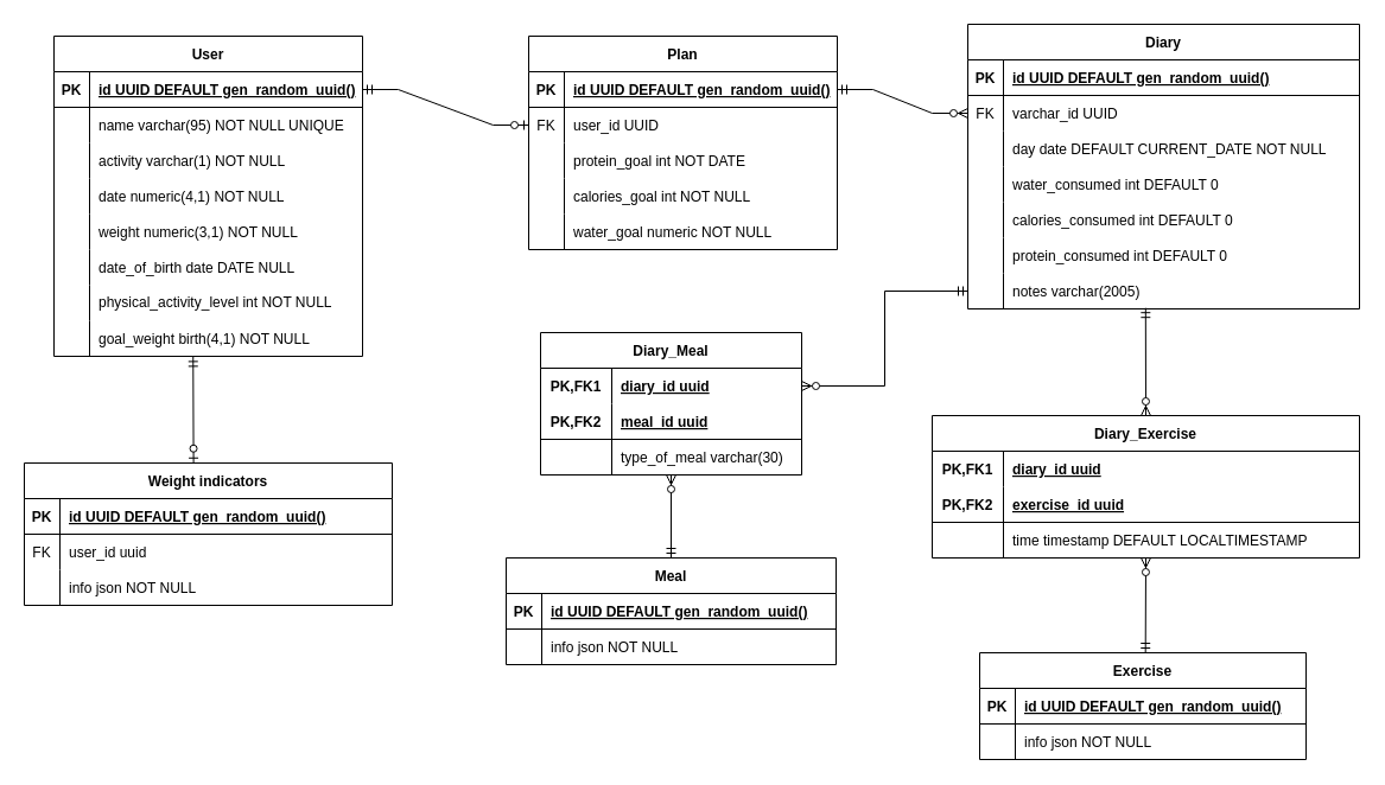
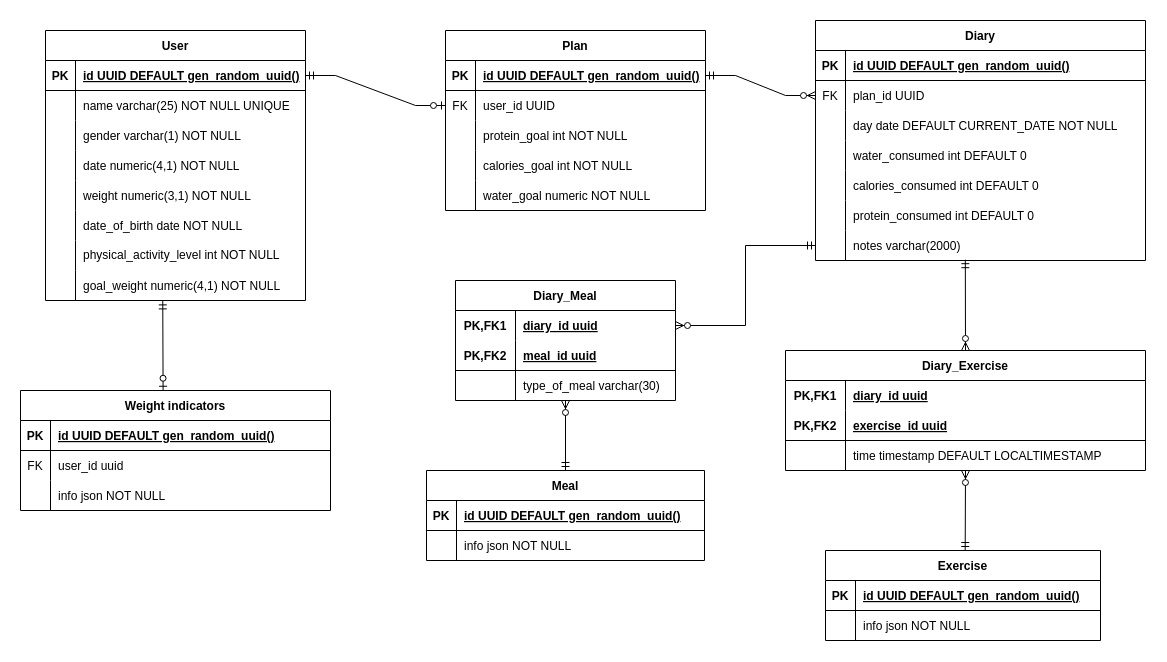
- <mxCell id="49" value="varchar_id UUID" style="shape=partialRectangle;connectable=0;fillColor=none;top=0;left=0;bottom=0;right=0;align=left;spacingLeft=6;fontStyle=0;overflow=hidden;" parent="47" vertex="1"><mxGeometry x="30" width="300" height="30" as="geometry"><mxRectangle width="300" height="30" as="alternateBounds" /></mxGeometry></mxCell>
+ <mxCell id="49" value="plan_id UUID" style="shape=partialRectangle;connectable=0;fillColor=none;top=0;left=0;bottom=0;right=0;align=left;spacingLeft=6;fontStyle=0;overflow=hidden;" parent="47" vertex="1"><mxGeometry x="30" width="300" height="30" as="geometry"><mxRectangle width="300" height="30" as="alternateBounds" /></mxGeometry></mxCell>
- <mxCell id="8" value="name varchar(95) NOT NULL UNIQUE" style="shape=partialRectangle;connectable=0;fillColor=none;top=0;left=0;bottom=0;right=0;align=left;spacingLeft=6;overflow=hidden;" parent="6" vertex="1"><mxGeometry x="30" width="230" height="30" as="geometry"><mxRectangle width="230" height="30" as="alternateBounds" /></mxGeometry></mxCell>
+ <mxCell id="8" value="name varchar(25) NOT NULL UNIQUE" style="shape=partialRectangle;connectable=0;fillColor=none;top=0;left=0;bottom=0;right=0;align=left;spacingLeft=6;overflow=hidden;" parent="6" vertex="1"><mxGeometry x="30" width="230" height="30" as="geometry"><mxRectangle width="230" height="30" as="alternateBounds" /></mxGeometry></mxCell>
- <mxCell id="11" value="activity varchar(1) NOT NULL" style="shape=partialRectangle;connectable=0;fillColor=none;top=0;left=0;bottom=0;right=0;align=left;spacingLeft=6;overflow=hidden;" parent="9" vertex="1"><mxGeometry x="30" width="230" height="30" as="geometry"><mxRectangle width="230" height="30" as="alternateBounds" /></mxGeometry></mxCell>
+ <mxCell id="11" value="gender varchar(1) NOT NULL" style="shape=partialRectangle;connectable=0;fillColor=none;top=0;left=0;bottom=0;right=0;align=left;spacingLeft=6;overflow=hidden;" parent="9" vertex="1"><mxGeometry x="30" width="230" height="30" as="geometry"><mxRectangle width="230" height="30" as="alternateBounds" /></mxGeometry></mxCell>
- <mxCell id="36" value="protein_goal int NOT DATE" style="shape=partialRectangle;connectable=0;fillColor=none;top=0;left=0;bottom=0;right=0;align=left;spacingLeft=6;overflow=hidden;" parent="34" vertex="1"><mxGeometry x="30" width="230" height="30" as="geometry"><mxRectangle width="230" height="30" as="alternateBounds" /></mxGeometry></mxCell>
+ <mxCell id="36" value="protein_goal int NOT NULL" style="shape=partialRectangle;connectable=0;fillColor=none;top=0;left=0;bottom=0;right=0;align=left;spacingLeft=6;overflow=hidden;" parent="34" vertex="1"><mxGeometry x="30" width="230" height="30" as="geometry"><mxRectangle width="230" height="30" as="alternateBounds" /></mxGeometry></mxCell>
- <mxCell id="20" value="date_of_birth date DATE NULL" style="shape=partialRectangle;connectable=0;fillColor=none;top=0;left=0;bottom=0;right=0;align=left;spacingLeft=6;overflow=hidden;" parent="18" vertex="1"><mxGeometry x="30" width="230" height="30" as="geometry"><mxRectangle width="230" height="30" as="alternateBounds" /></mxGeometry></mxCell>
+ <mxCell id="20" value="date_of_birth date NOT NULL" style="shape=partialRectangle;connectable=0;fillColor=none;top=0;left=0;bottom=0;right=0;align=left;spacingLeft=6;overflow=hidden;" parent="18" vertex="1"><mxGeometry x="30" width="230" height="30" as="geometry"><mxRectangle width="230" height="30" as="alternateBounds" /></mxGeometry></mxCell>
- <mxCell id="64" value="notes varchar(2005)" style="shape=partialRectangle;connectable=0;fillColor=none;top=0;left=0;bottom=0;right=0;align=left;spacingLeft=6;overflow=hidden;" parent="62" vertex="1"><mxGeometry x="30" width="300" height="30" as="geometry"><mxRectangle width="300" height="30" as="alternateBounds" /></mxGeometry></mxCell>
+ <mxCell id="64" value="notes varchar(2000)" style="shape=partialRectangle;connectable=0;fillColor=none;top=0;left=0;bottom=0;right=0;align=left;spacingLeft=6;overflow=hidden;" parent="62" vertex="1"><mxGeometry x="30" width="300" height="30" as="geometry"><mxRectangle width="300" height="30" as="alternateBounds" /></mxGeometry></mxCell>
- <mxCell id="26" value="goal_weight birth(4,1) NOT NULL" style="shape=partialRectangle;connectable=0;fillColor=none;top=0;left=0;bottom=0;right=0;align=left;spacingLeft=6;overflow=hidden;" parent="24" vertex="1"><mxGeometry x="30" width="230" height="30" as="geometry"><mxRectangle width="230" height="30" as="alternateBounds" /></mxGeometry></mxCell>
+ <mxCell id="26" value="goal_weight numeric(4,1) NOT NULL" style="shape=partialRectangle;connectable=0;fillColor=none;top=0;left=0;bottom=0;right=0;align=left;spacingLeft=6;overflow=hidden;" parent="24" vertex="1"><mxGeometry x="30" width="230" height="30" as="geometry"><mxRectangle width="230" height="30" as="alternateBounds" /></mxGeometry></mxCell>
